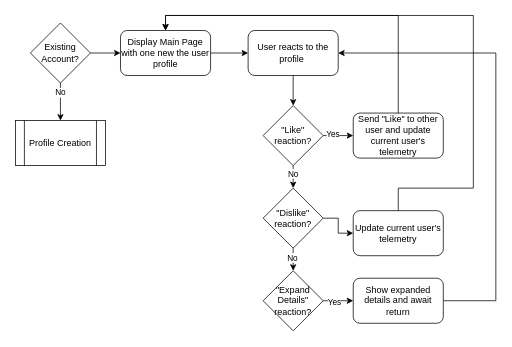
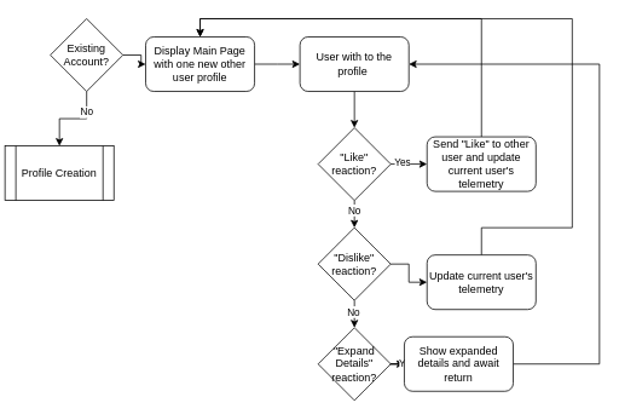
- <mxCell id="5" value="Existing Account?" style="rhombus;whiteSpace=wrap;html=1;" parent="1" vertex="1"><mxGeometry x="40" y="30" width="80" height="80" as="geometry" /></mxCell>
+ <mxCell id="5" value="Existing Account?" style="rhombus;whiteSpace=wrap;html=1;" parent="1" vertex="1"><mxGeometry x="55" y="20" width="80" height="80" as="geometry" /></mxCell>
- <mxCell id="8" value="Display Main Page with one new the user profile" style="rounded=1;whiteSpace=wrap;html=1;" vertex="1" parent="1"><mxGeometry x="160" y="40" width="120" height="60" as="geometry" /></mxCell>
+ <mxCell id="8" value="Display Main Page with one new other user profile" style="rounded=1;whiteSpace=wrap;html=1;" vertex="1" parent="1"><mxGeometry x="160" y="40" width="120" height="60" as="geometry" /></mxCell>
- <mxCell id="10" value="User reacts to the profile&amp;nbsp;" style="rounded=1;whiteSpace=wrap;html=1;" vertex="1" parent="1"><mxGeometry x="330" y="40" width="120" height="60" as="geometry" /></mxCell>
+ <mxCell id="10" value="User with to the profile&amp;nbsp;" style="rounded=1;whiteSpace=wrap;html=1;" vertex="1" parent="1"><mxGeometry x="330" y="40" width="120" height="60" as="geometry" /></mxCell>
- <mxCell id="6" value="&lt;div&gt;Profile Creation&lt;/div&gt;" style="shape=process;whiteSpace=wrap;html=1;backgroundOutline=1;" vertex="1" parent="1"><mxGeometry x="20" y="160" width="120" height="60" as="geometry" /></mxCell>
+ <mxCell id="6" value="&lt;div&gt;Profile Creation&lt;/div&gt;" style="shape=process;whiteSpace=wrap;html=1;backgroundOutline=1;" vertex="1" parent="1"><mxGeometry x="5" y="160" width="120" height="60" as="geometry" /></mxCell>
- <mxCell id="28" value="Show expanded details and await return" style="rounded=1;whiteSpace=wrap;html=1;" vertex="1" parent="1"><mxGeometry x="470" y="370" width="120" height="60" as="geometry" /></mxCell>
+ <mxCell id="28" value="Show expanded details and await return" style="rounded=1;whiteSpace=wrap;html=1;" vertex="1" parent="1"><mxGeometry x="445" y="370" width="120" height="60" as="geometry" /></mxCell>
